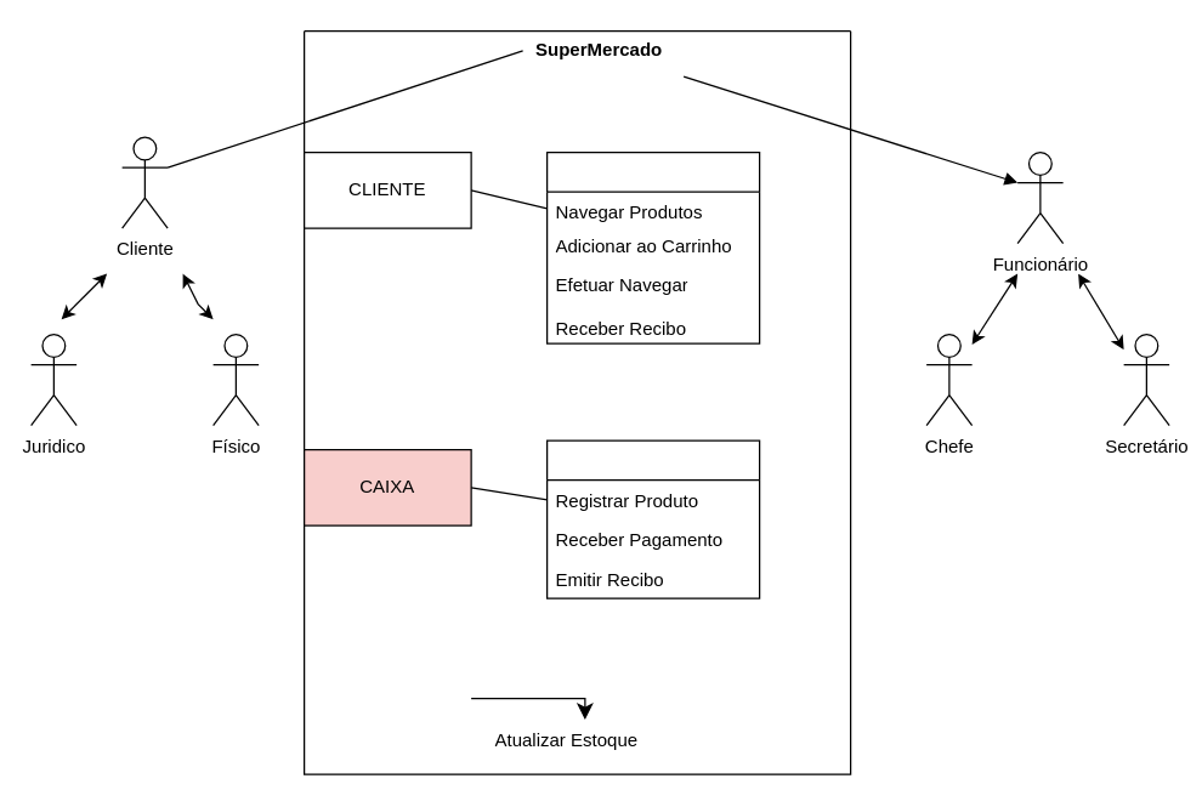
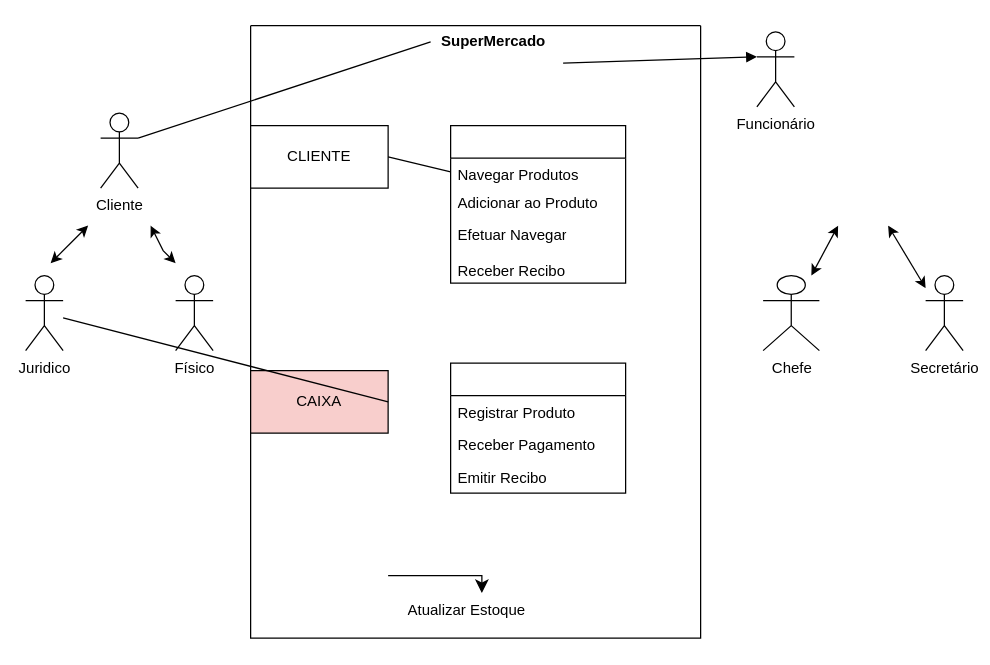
- <mxCell id="3" value="Funcionário" style="shape=umlActor;verticalLabelPosition=bottom;verticalAlign=top;html=1;" vertex="1" parent="1"><mxGeometry x="670" y="100" width="30" height="60" as="geometry" /></mxCell>
+ <mxCell id="3" value="Funcionário" style="shape=umlActor;verticalLabelPosition=bottom;verticalAlign=top;html=1;" vertex="1" parent="1"><mxGeometry x="605" y="25" width="30" height="60" as="geometry" /></mxCell>
- <mxCell id="17" value="Adicionar ao Carrinho" style="text;strokeColor=none;fillColor=none;align=left;verticalAlign=top;spacingLeft=4;spacingRight=4;overflow=hidden;rotatable=0;points=[[0,0.5],[1,0.5]];portConstraint=eastwest;whiteSpace=wrap;html=1;" vertex="1" parent="15"><mxGeometry y="48" width="140" height="26" as="geometry" /></mxCell>
+ <mxCell id="17" value="Adicionar ao Produto" style="text;strokeColor=none;fillColor=none;align=left;verticalAlign=top;spacingLeft=4;spacingRight=4;overflow=hidden;rotatable=0;points=[[0,0.5],[1,0.5]];portConstraint=eastwest;whiteSpace=wrap;html=1;" vertex="1" parent="15"><mxGeometry y="48" width="140" height="26" as="geometry" /></mxCell>
- <mxCell id="4" value="Chefe" style="shape=umlActor;verticalLabelPosition=bottom;verticalAlign=top;html=1;" vertex="1" parent="1"><mxGeometry x="610" y="220" width="30" height="60" as="geometry" /></mxCell>
+ <mxCell id="4" value="Chefe" style="shape=umlActor;verticalLabelPosition=bottom;verticalAlign=top;html=1;" vertex="1" parent="1"><mxGeometry x="610" y="220" width="45" height="60" as="geometry" /></mxCell>
- <mxCell id="27" value="" style="endArrow=none;html=1;rounded=0;exitX=1;exitY=0.5;exitDx=0;exitDy=0;entryX=0;entryY=0.5;entryDx=0;entryDy=0;" edge="1" parent="12" source="14" target="20"><mxGeometry width="50" height="50" relative="1" as="geometry"><mxPoint x="100" y="360" as="sourcePoint" /><mxPoint x="150" y="310" as="targetPoint" /></mxGeometry></mxCell>
+ <mxCell id="27" value="" style="endArrow=none;html=1;rounded=0;exitX=1;exitY=0.5;exitDx=0;exitDy=0;" edge="1" parent="12" source="14" target="11"><mxGeometry width="50" height="50" relative="1" as="geometry"><mxPoint x="100" y="360" as="sourcePoint" /><mxPoint x="150" y="310" as="targetPoint" /></mxGeometry></mxCell>
